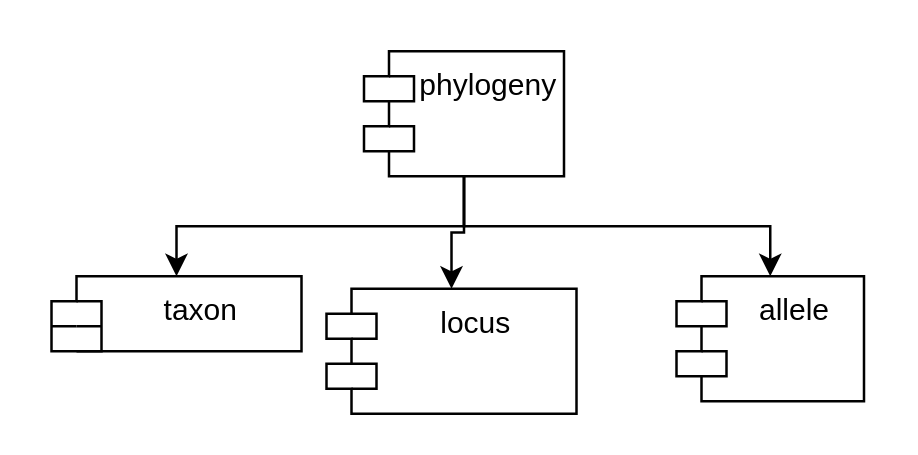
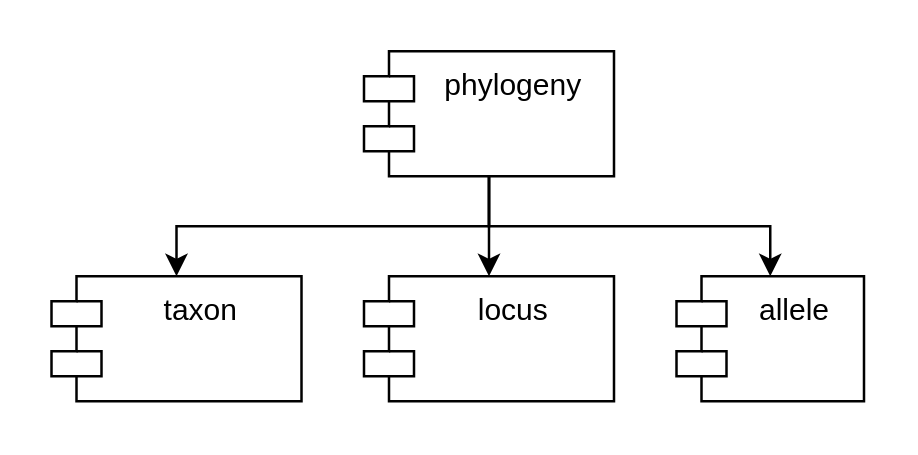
- <mxCell id="8" value="phylogeny" style="shape=module;align=left;spacingLeft=20;align=center;verticalAlign=top;" vertex="1" parent="1"><mxGeometry x="145" y="20" width="80" height="50" as="geometry" /></mxCell>
+ <mxCell id="8" value="phylogeny" style="shape=module;align=left;spacingLeft=20;align=center;verticalAlign=top;" vertex="1" parent="1"><mxGeometry x="145" y="20" width="100" height="50" as="geometry" /></mxCell>
- <mxCell id="4" value="taxon" style="shape=module;align=left;spacingLeft=20;align=center;verticalAlign=top;" vertex="1" parent="1"><mxGeometry x="20" y="110" width="100" height="30" as="geometry" /></mxCell>
+ <mxCell id="4" value="taxon" style="shape=module;align=left;spacingLeft=20;align=center;verticalAlign=top;" vertex="1" parent="1"><mxGeometry x="20" y="110" width="100" height="50" as="geometry" /></mxCell>
- <mxCell id="2" value="locus" style="shape=module;align=left;spacingLeft=20;align=center;verticalAlign=top;" vertex="1" parent="1"><mxGeometry x="130" y="115" width="100" height="50" as="geometry" /></mxCell>
+ <mxCell id="2" value="locus" style="shape=module;align=left;spacingLeft=20;align=center;verticalAlign=top;" vertex="1" parent="1"><mxGeometry x="145" y="110" width="100" height="50" as="geometry" /></mxCell>
